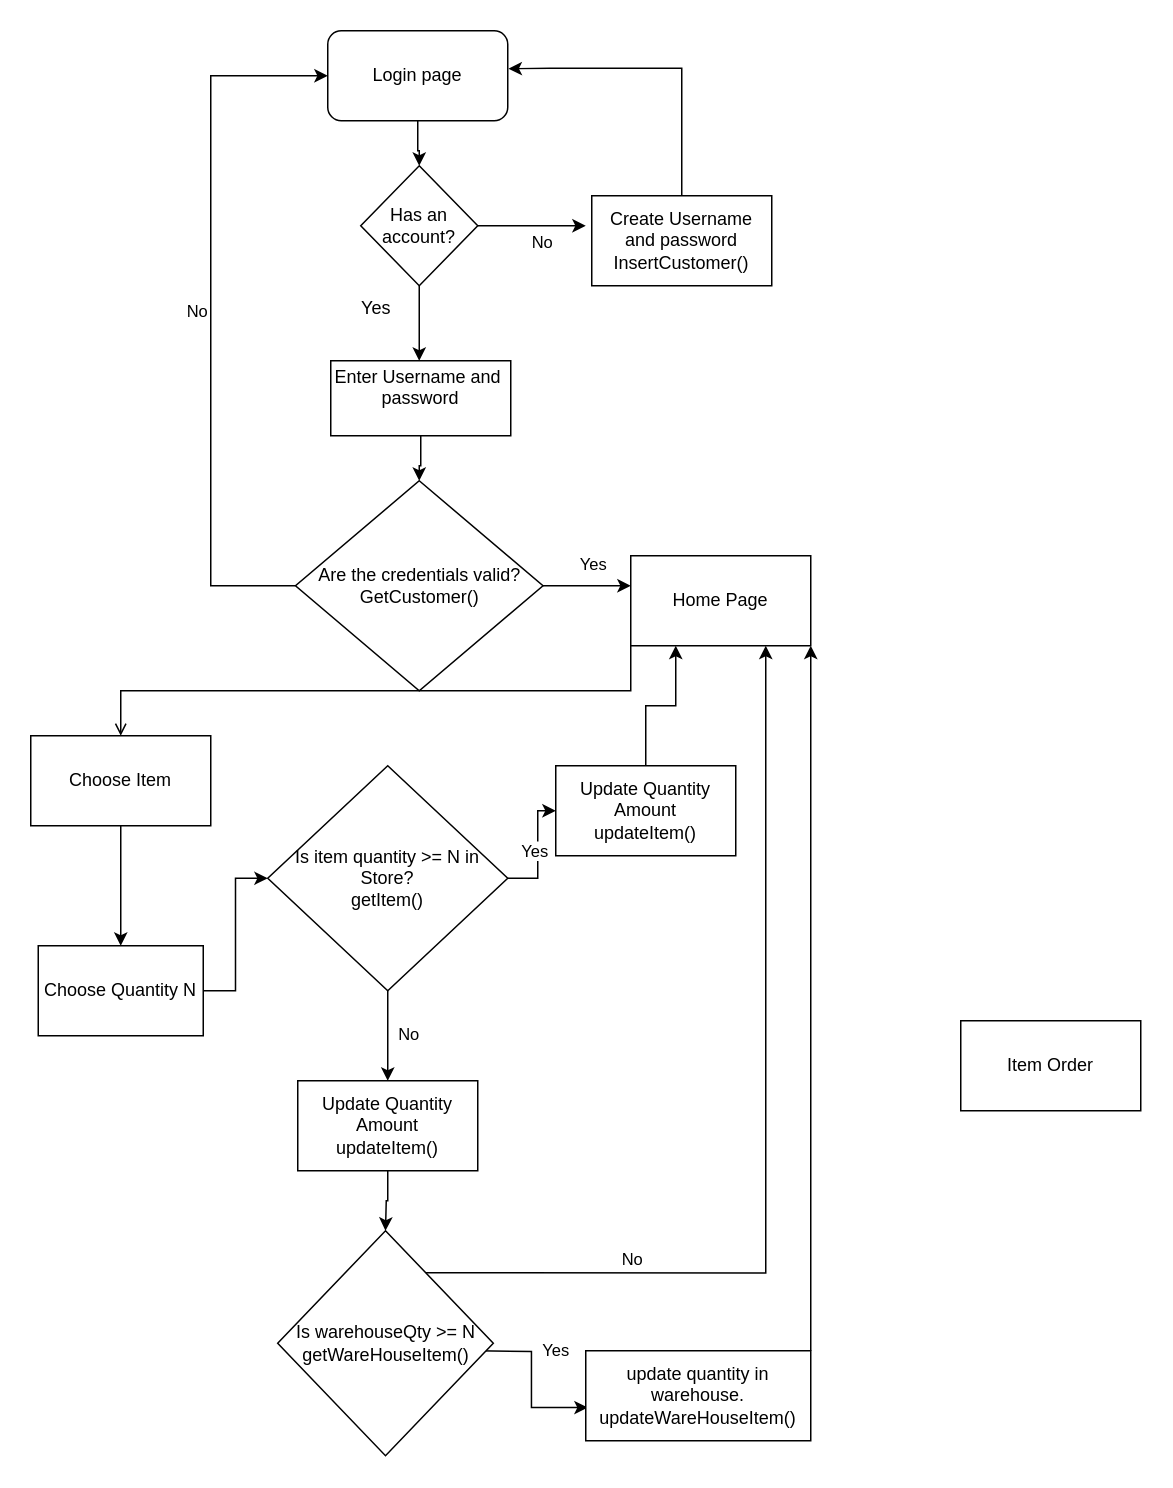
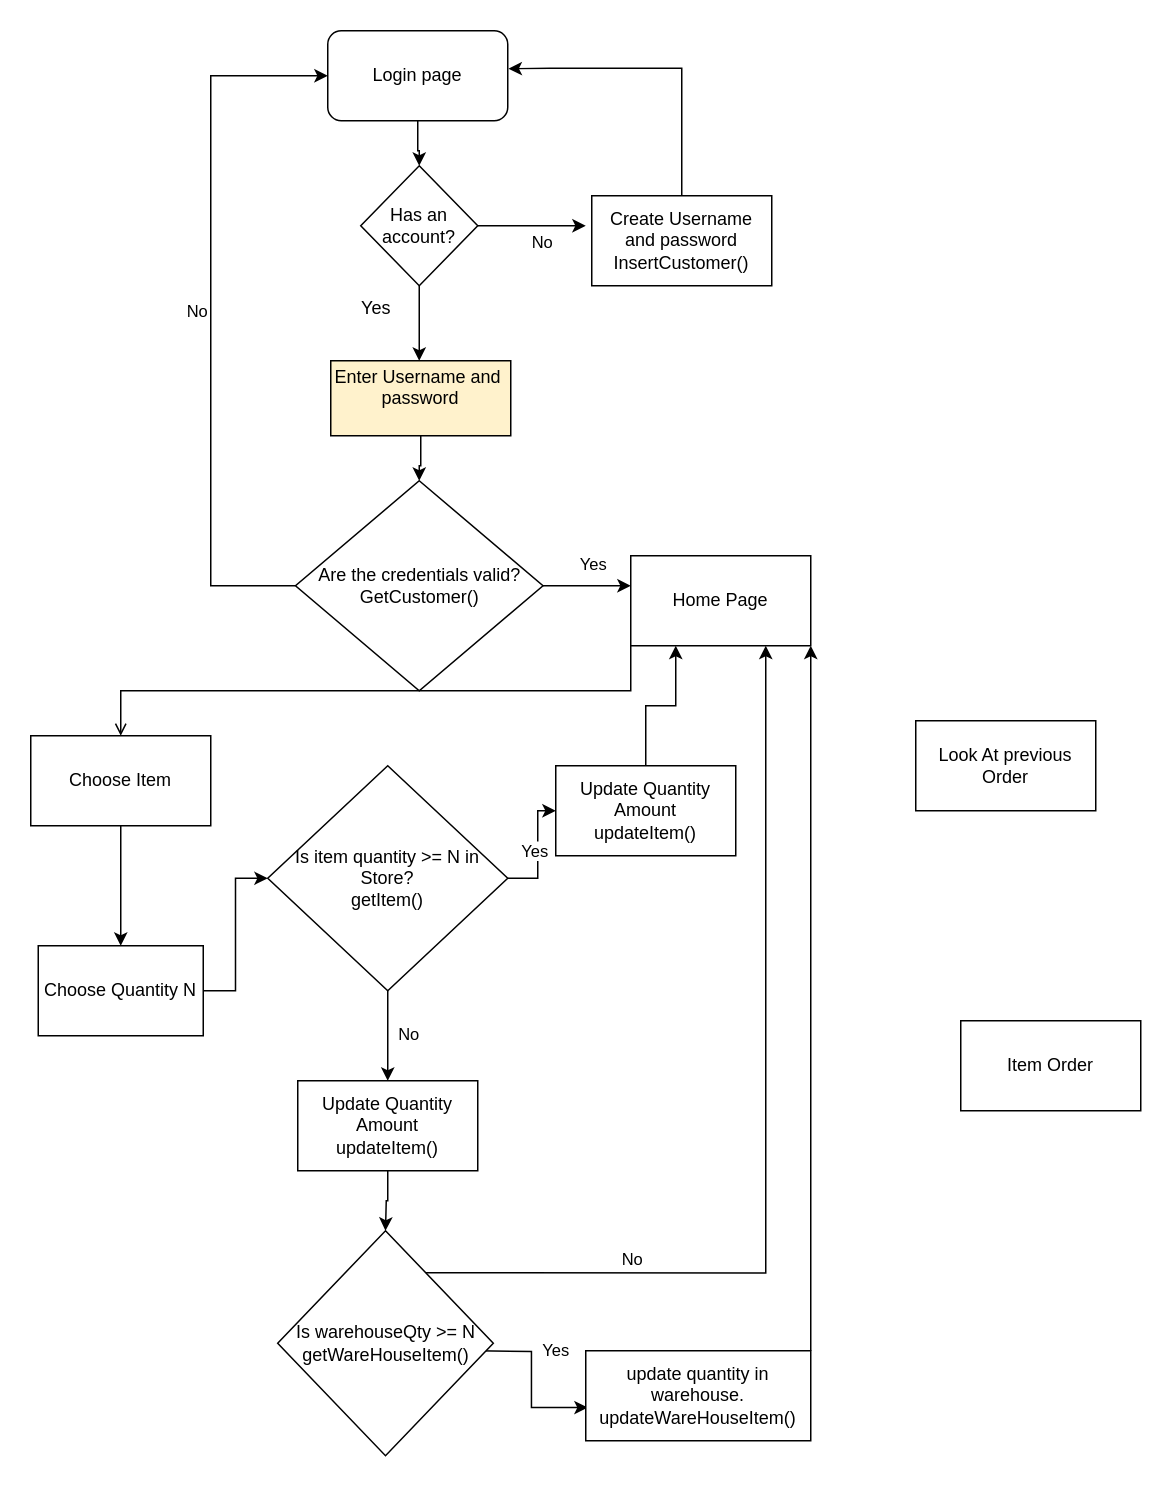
- <mxCell id="3" value="&lt;div&gt;Enter Username and&amp;nbsp; password&lt;/div&gt;&lt;div&gt;&lt;br&gt;&lt;/div&gt;" style="rounded=0;whiteSpace=wrap;html=1;" vertex="1" parent="1"><mxGeometry x="220" y="240" width="120" height="50" as="geometry" /></mxCell>
+ <mxCell id="3" value="&lt;div&gt;Enter Username and&amp;nbsp; password&lt;/div&gt;&lt;div&gt;&lt;br&gt;&lt;/div&gt;" style="rounded=0;whiteSpace=wrap;html=1;fillColor=#fff2cc;" vertex="1" parent="1"><mxGeometry x="220" y="240" width="120" height="50" as="geometry" /></mxCell>
+ <mxCell id="23" value="Look At previous Order" style="rounded=0;whiteSpace=wrap;html=1;" vertex="1" parent="1"><mxGeometry x="610" y="480" width="120" height="60" as="geometry" /></mxCell>
